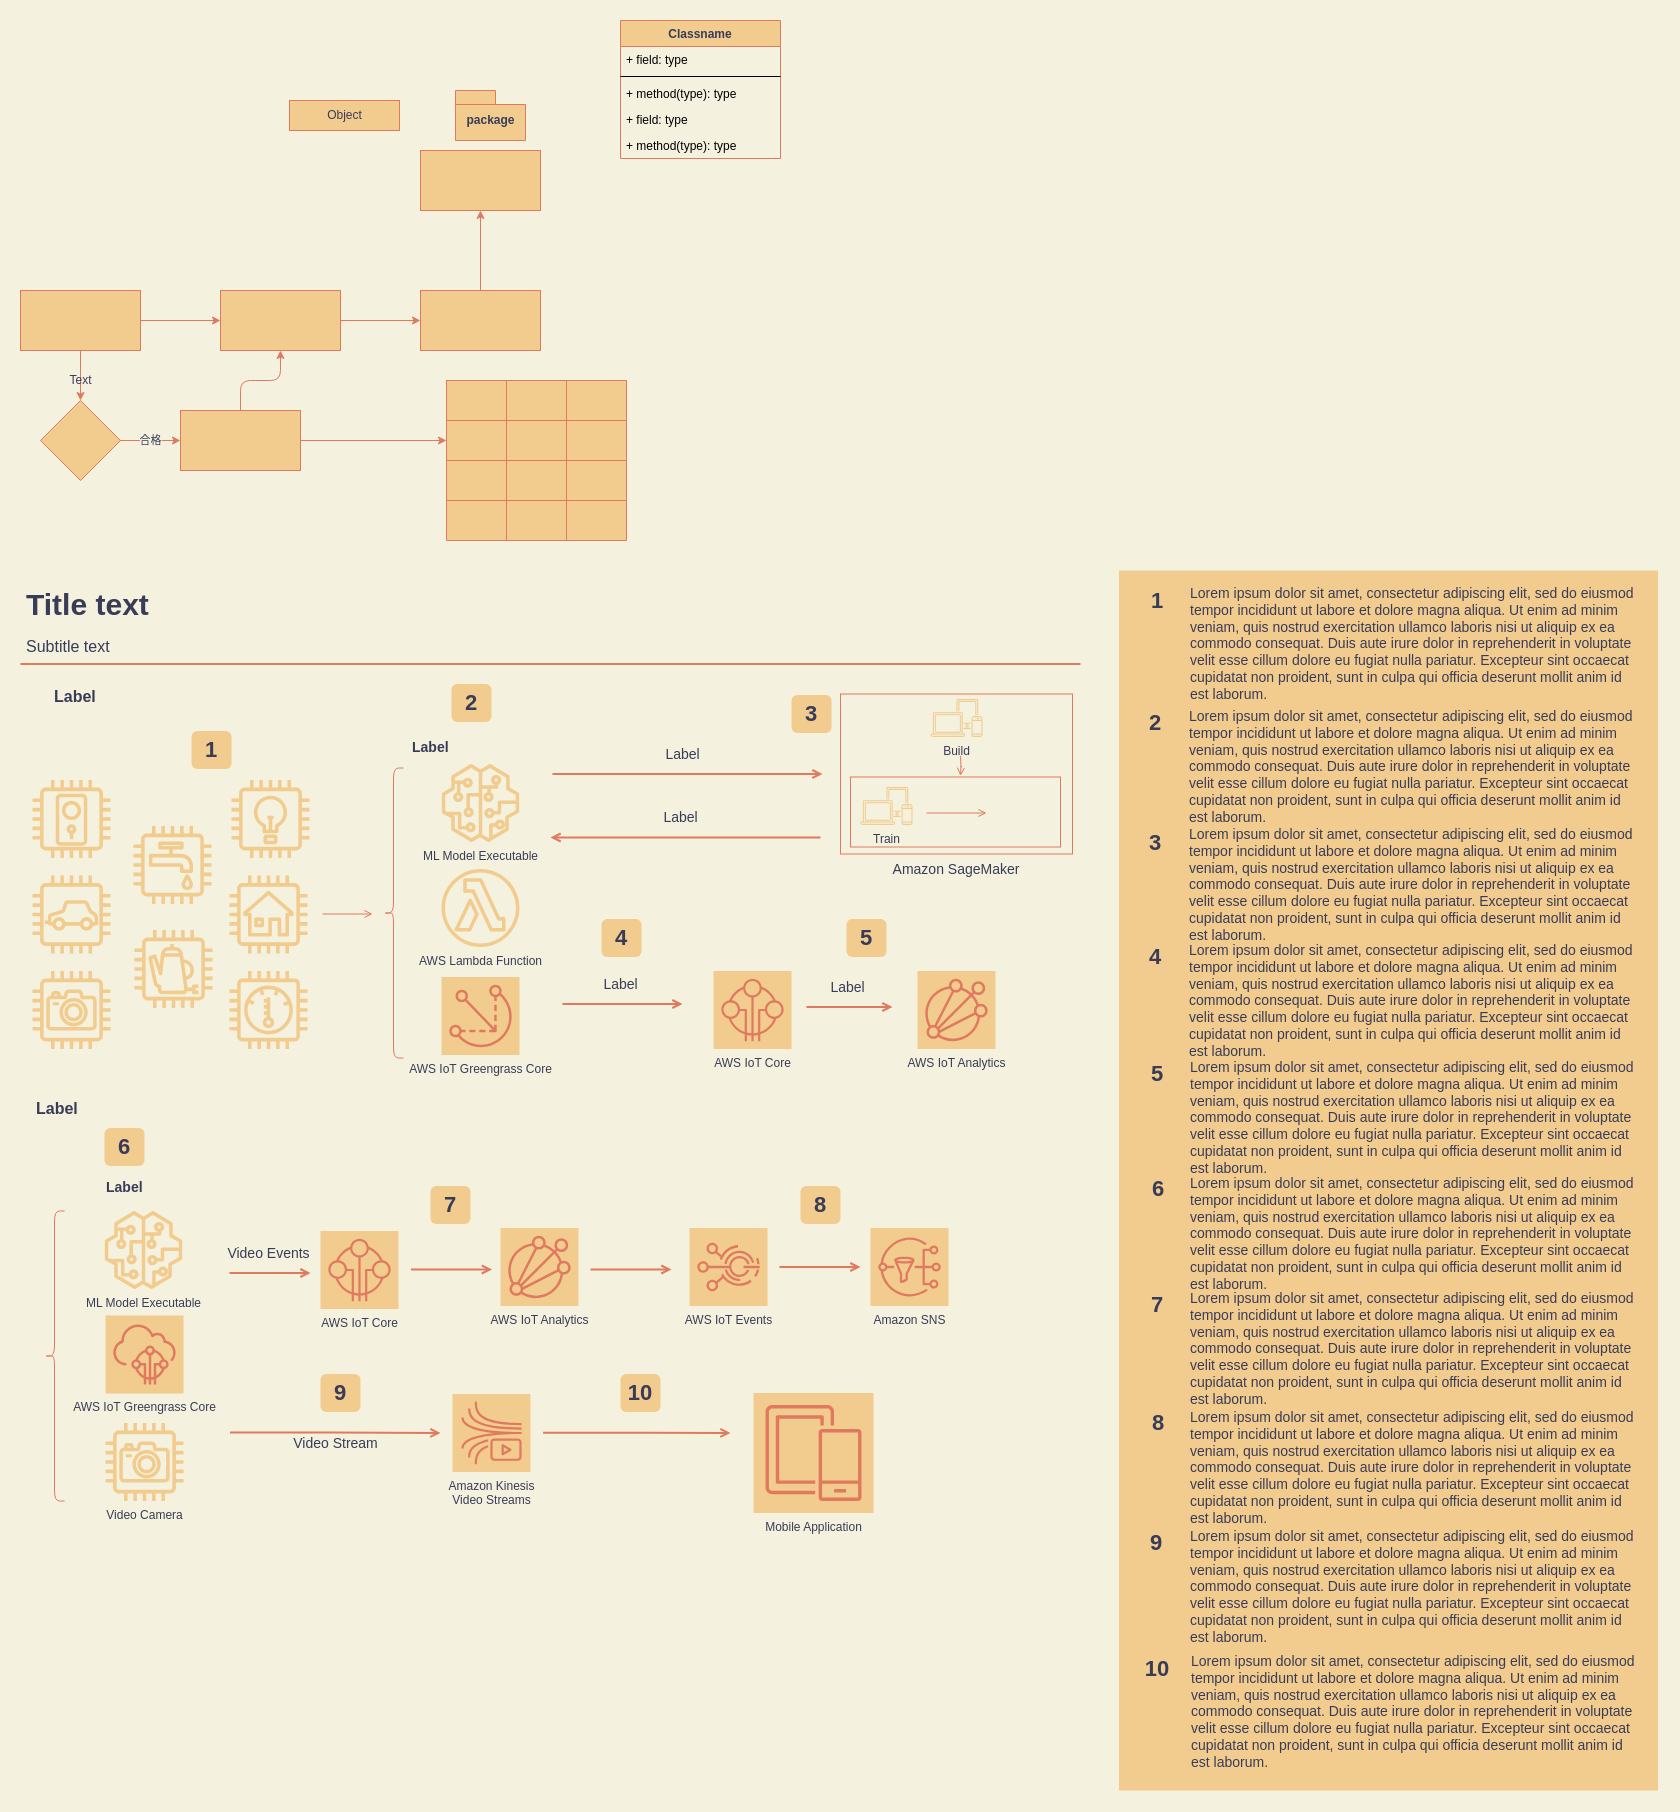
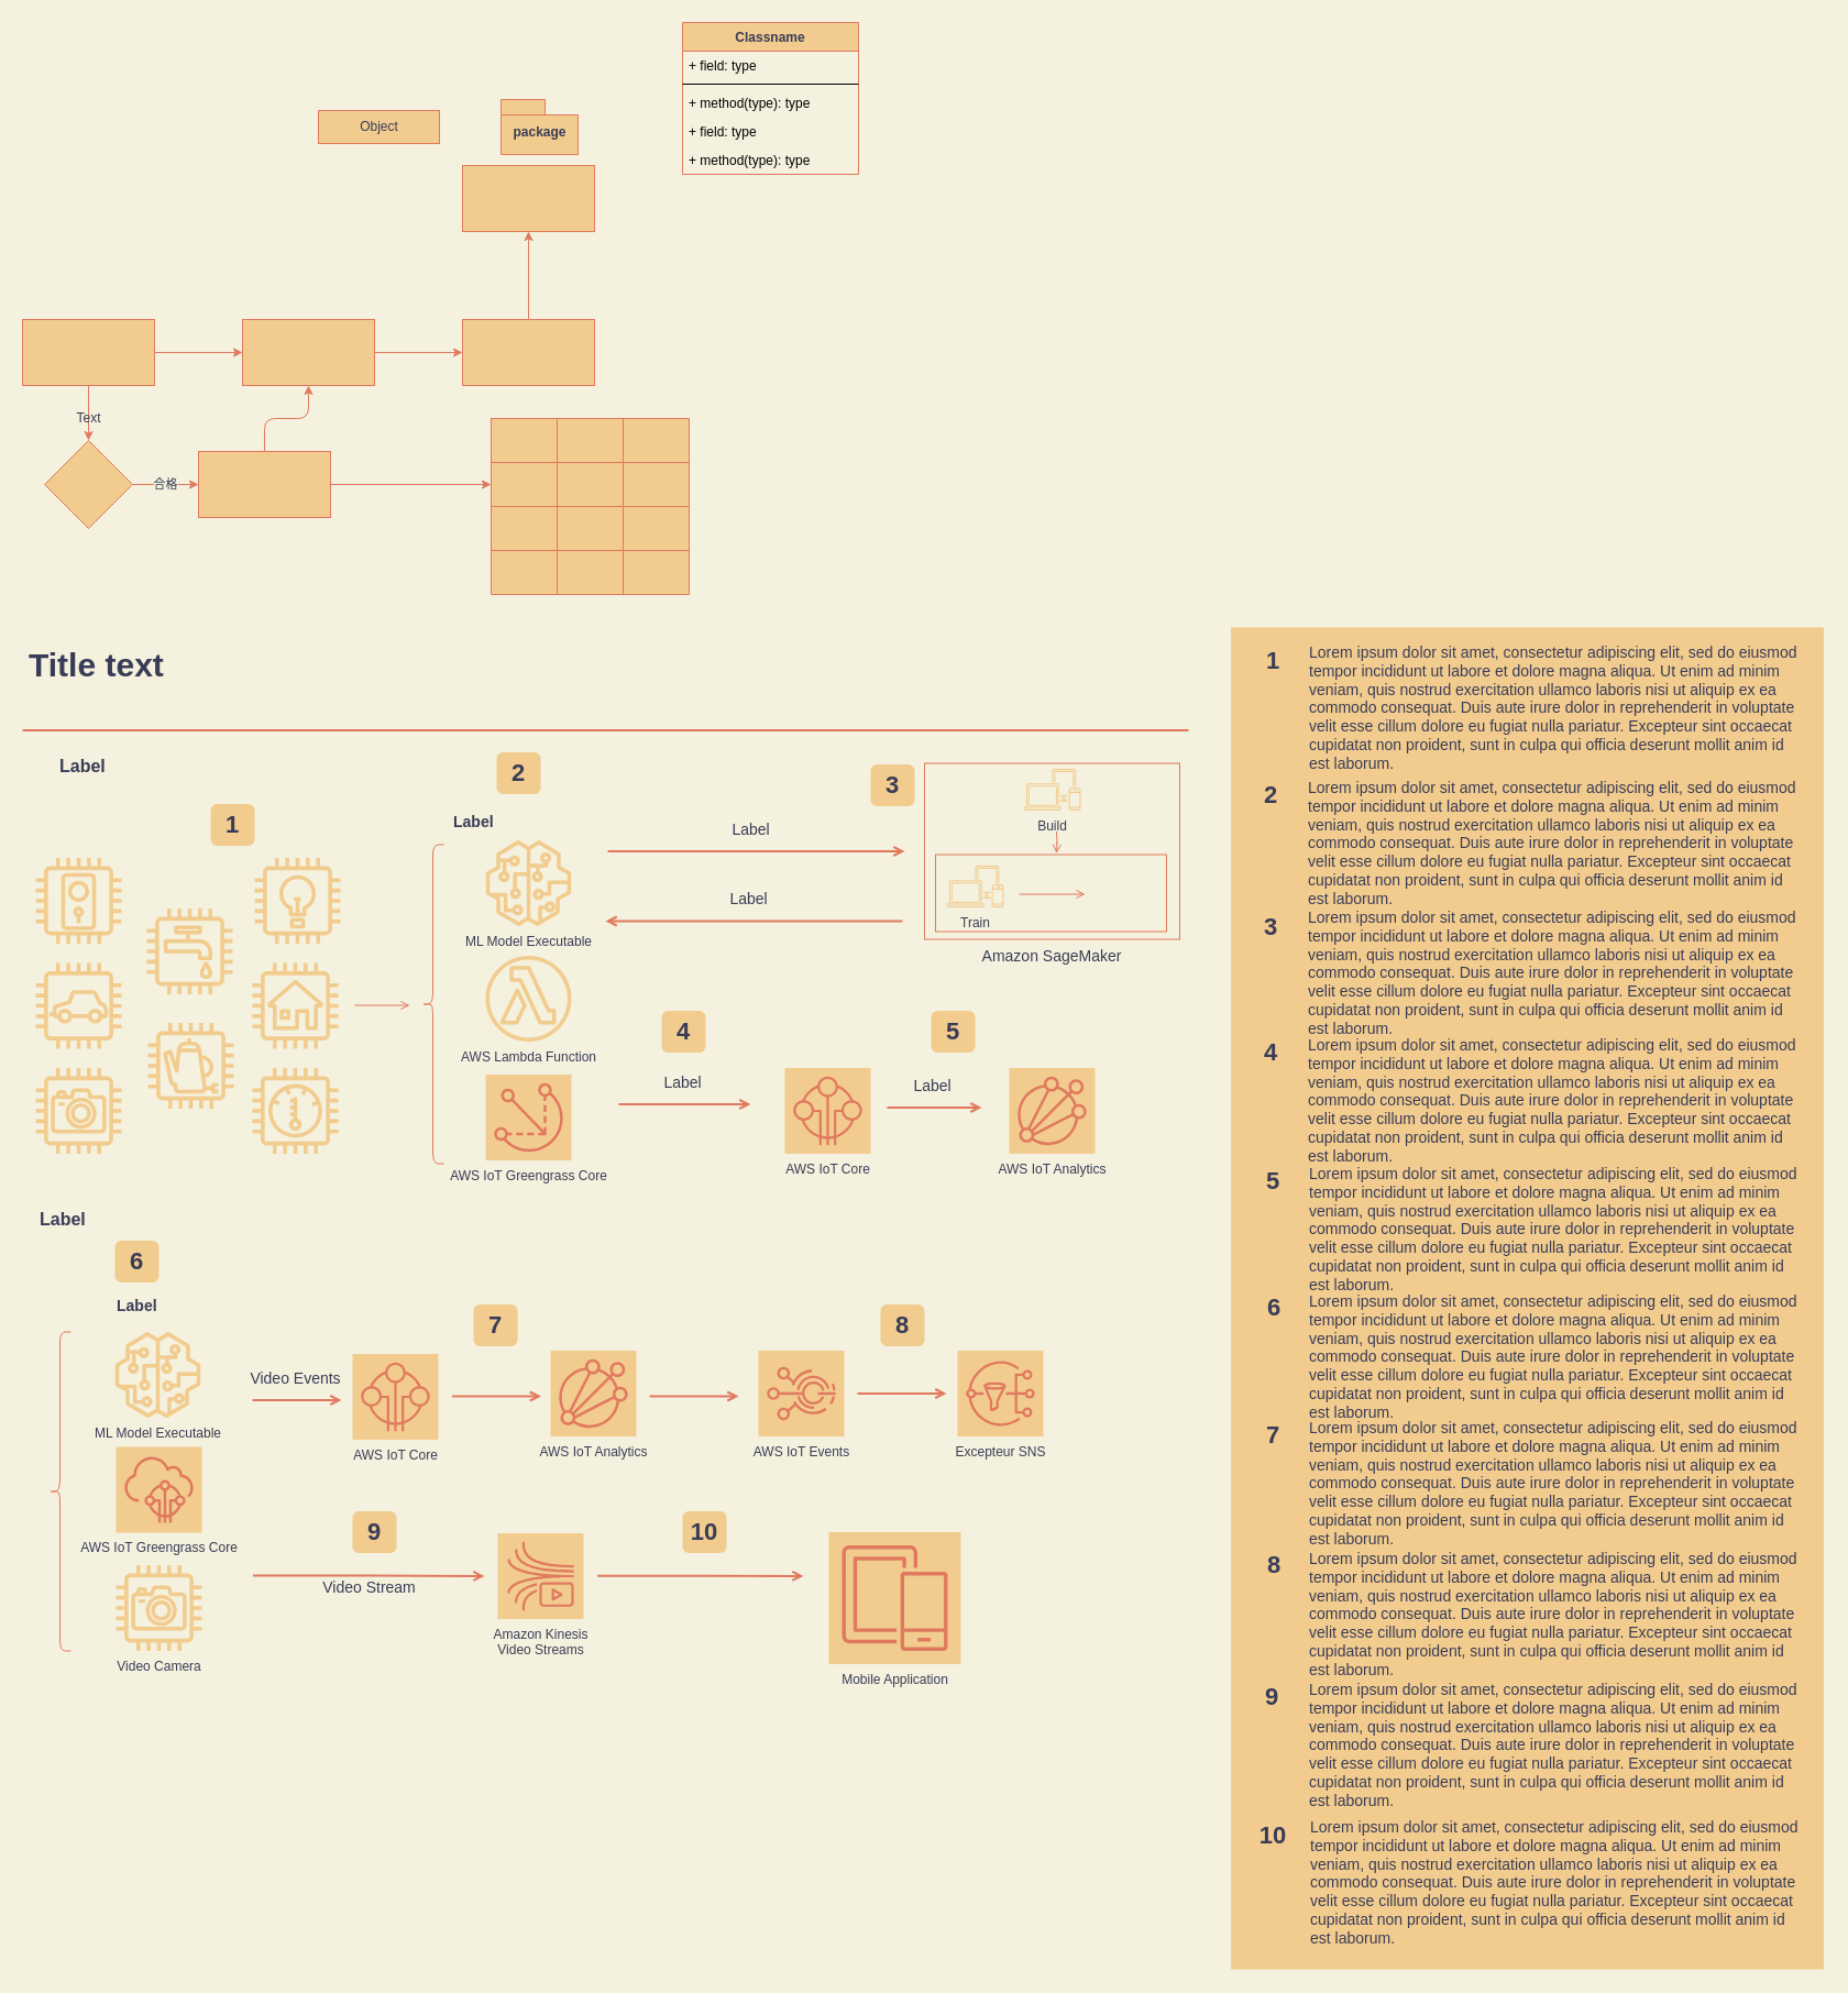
- <mxCell id="65" value="Subtitle text&lt;br style=&quot;font-size: 16px&quot;&gt;" style="text;html=1;resizable=0;points=[];autosize=1;align=left;verticalAlign=top;spacingTop=-4;fontSize=16;fontColor=#393C56;" vertex="1" parent="1"><mxGeometry x="24" y="633.5" width="100" height="20" as="geometry" /></mxCell>
- <mxCell id="52" value="Amazon SNS" style="outlineConnect=0;gradientDirection=north;dashed=0;verticalLabelPosition=bottom;verticalAlign=top;align=center;html=1;fontSize=12;fontStyle=0;aspect=fixed;shape=mxgraph.aws4.resourceIcon;resIcon=mxgraph.aws4.sns;fillColor=#F2CC8F;strokeColor=#E07A5F;fontColor=#393C56;" vertex="1" parent="1"><mxGeometry x="870" y="1227.5" width="78" height="78" as="geometry" /></mxCell>
+ <mxCell id="52" value="Excepteur SNS" style="outlineConnect=0;gradientDirection=north;dashed=0;verticalLabelPosition=bottom;verticalAlign=top;align=center;html=1;fontSize=12;fontStyle=0;aspect=fixed;shape=mxgraph.aws4.resourceIcon;resIcon=mxgraph.aws4.sns;fillColor=#F2CC8F;strokeColor=#E07A5F;fontColor=#393C56;" vertex="1" parent="1"><mxGeometry x="870" y="1227.5" width="78" height="78" as="geometry" /></mxCell>
